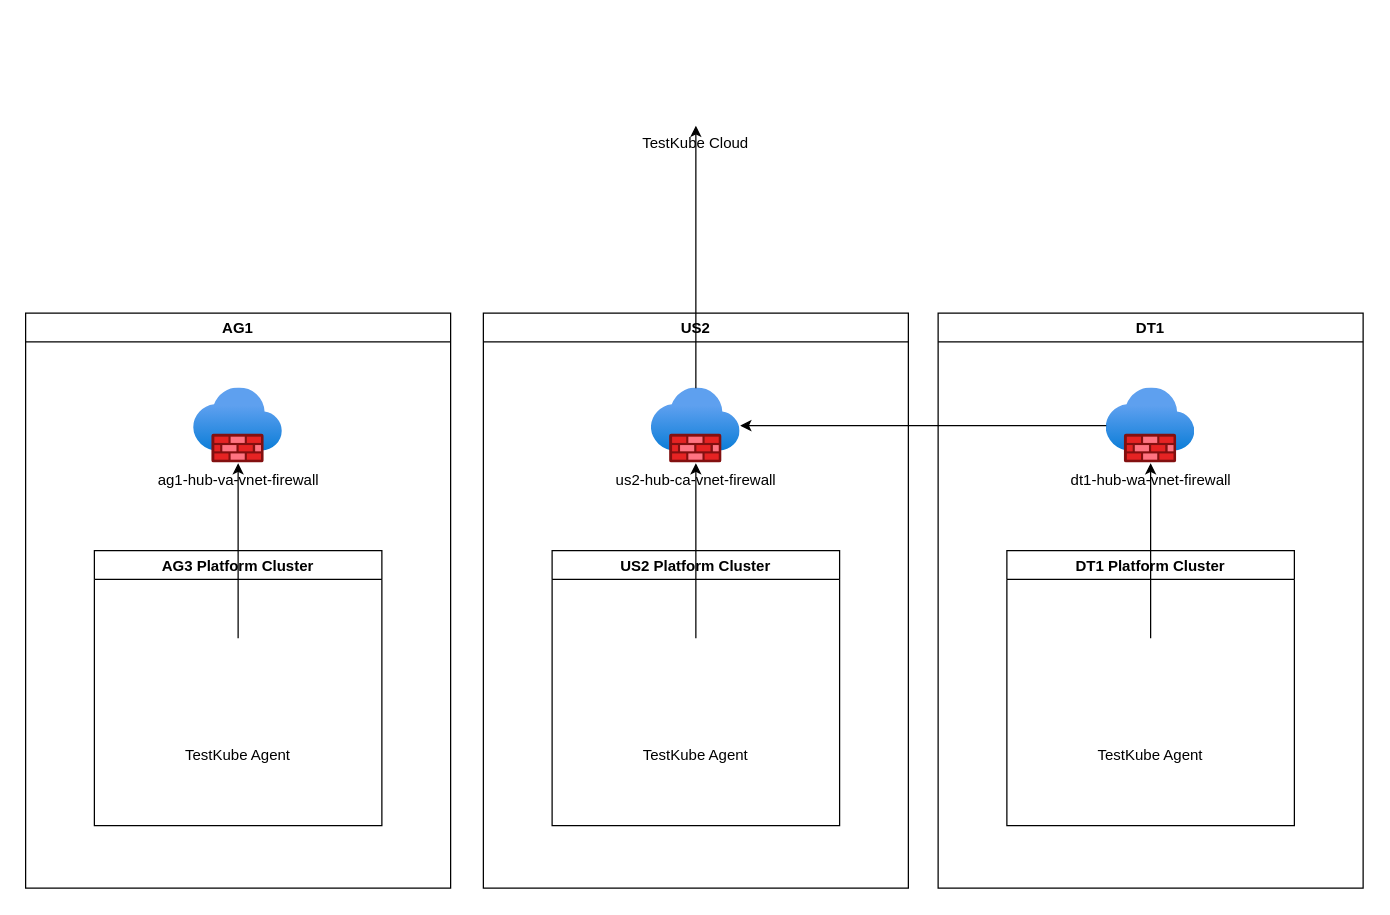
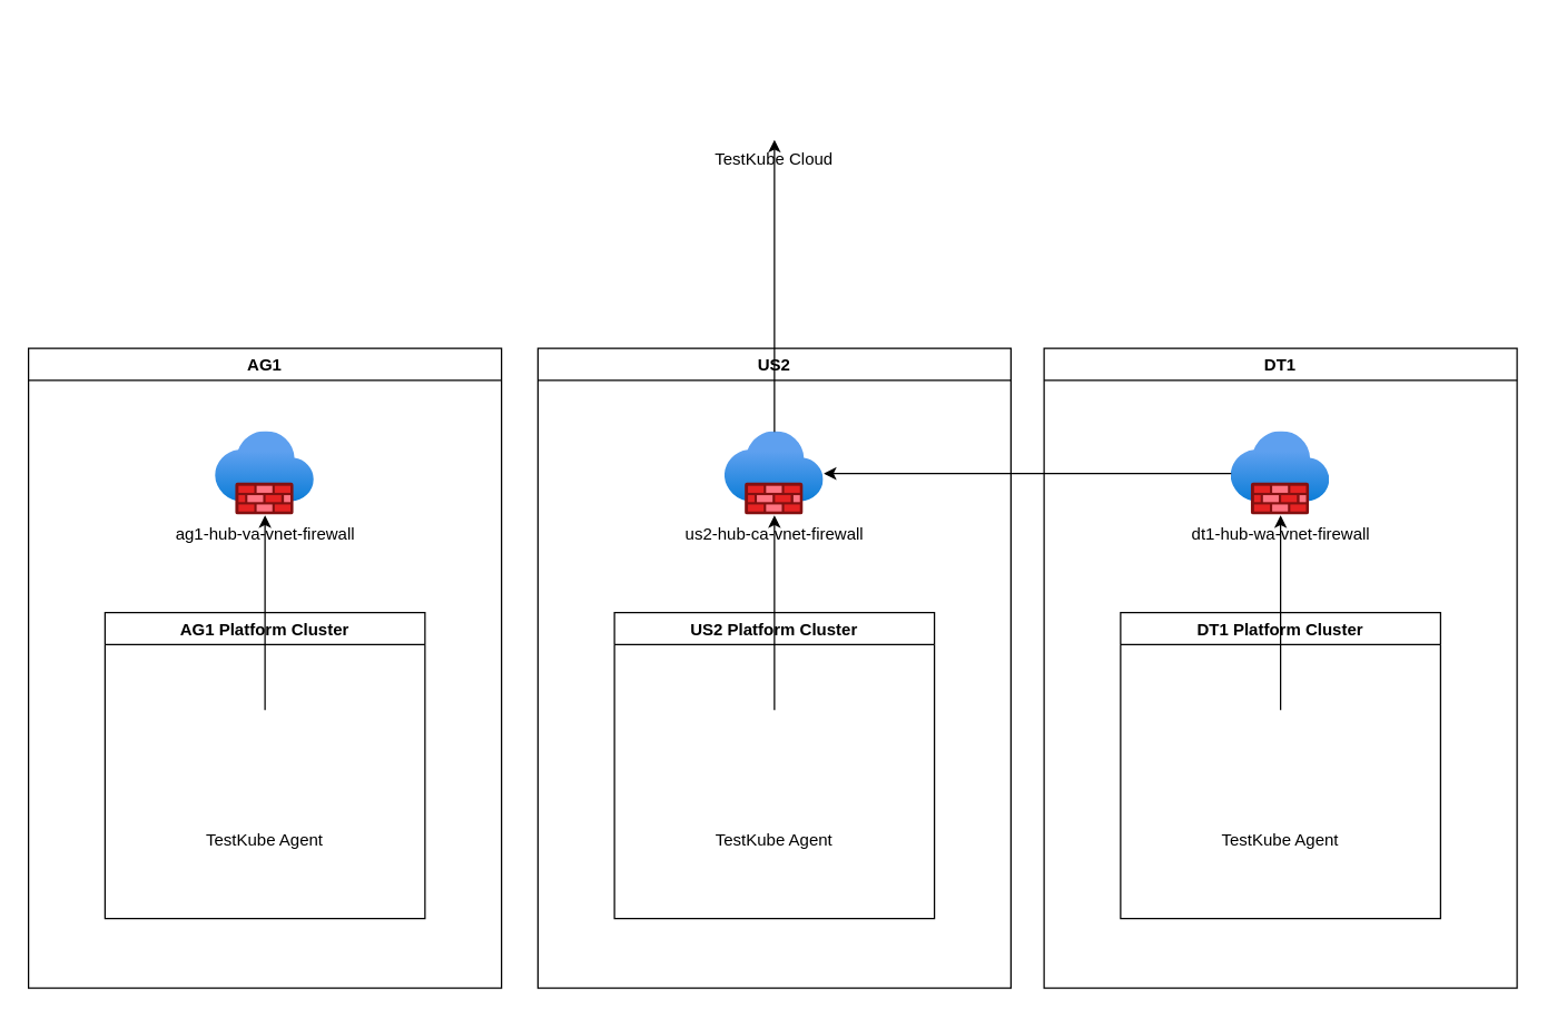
- <mxCell id="4" value="AG3 Platform Cluster" style="swimlane;" vertex="1" parent="2"><mxGeometry x="55" y="190" width="230" height="220" as="geometry" /></mxCell>
+ <mxCell id="4" value="AG1 Platform Cluster" style="swimlane;" vertex="1" parent="2"><mxGeometry x="55" y="190" width="230" height="220" as="geometry" /></mxCell>
